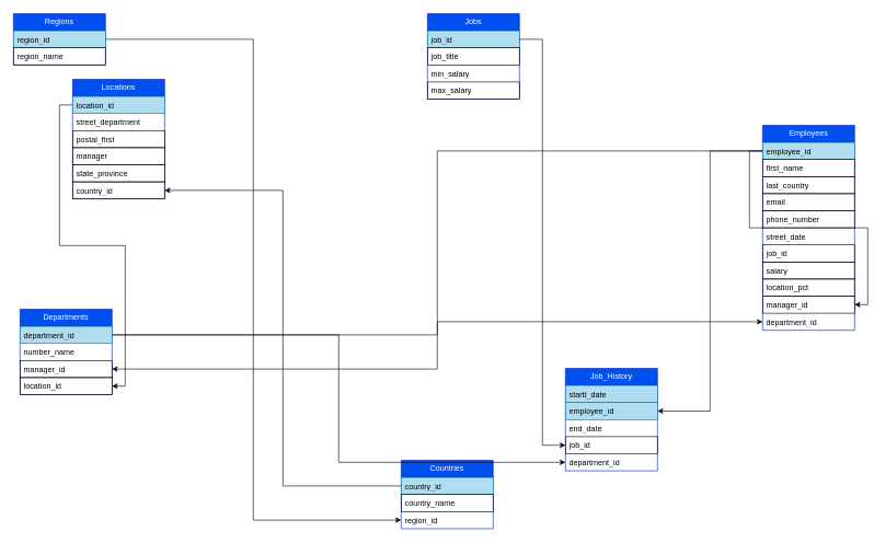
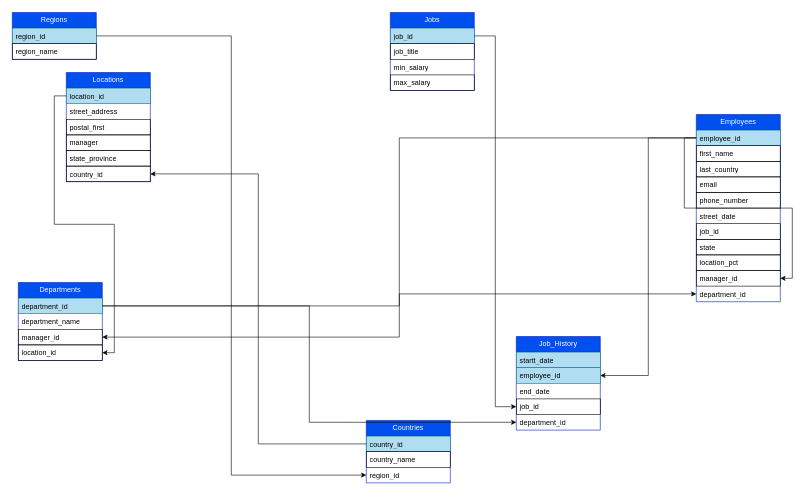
- <mxCell id="16" value="street_department" style="text;strokeColor=none;fillColor=none;align=left;verticalAlign=top;spacingLeft=4;spacingRight=4;overflow=hidden;rotatable=0;points=[[0,0.5],[1,0.5]];portConstraint=eastwest;whiteSpace=wrap;html=1;" vertex="1" parent="14"><mxGeometry y="52" width="140" height="26" as="geometry" /></mxCell>
+ <mxCell id="16" value="street_address" style="text;strokeColor=none;fillColor=none;align=left;verticalAlign=top;spacingLeft=4;spacingRight=4;overflow=hidden;rotatable=0;points=[[0,0.5],[1,0.5]];portConstraint=eastwest;whiteSpace=wrap;html=1;" vertex="1" parent="14"><mxGeometry y="52" width="140" height="26" as="geometry" /></mxCell>
- <mxCell id="41" value="salary" style="text;strokeColor=default;fillColor=none;align=left;verticalAlign=top;spacingLeft=4;spacingRight=4;overflow=hidden;rotatable=0;points=[[0,0.5],[1,0.5]];portConstraint=eastwest;whiteSpace=wrap;html=1;" vertex="1" parent="32"><mxGeometry y="208" width="140" height="26" as="geometry" /></mxCell>
+ <mxCell id="41" value="state" style="text;strokeColor=default;fillColor=none;align=left;verticalAlign=top;spacingLeft=4;spacingRight=4;overflow=hidden;rotatable=0;points=[[0,0.5],[1,0.5]];portConstraint=eastwest;whiteSpace=wrap;html=1;" vertex="1" parent="32"><mxGeometry y="208" width="140" height="26" as="geometry" /></mxCell>
- <mxCell id="4" value="number_name" style="text;strokeColor=none;fillColor=none;align=left;verticalAlign=top;spacingLeft=4;spacingRight=4;overflow=hidden;rotatable=0;points=[[0,0.5],[1,0.5]];portConstraint=eastwest;whiteSpace=wrap;html=1;" vertex="1" parent="2"><mxGeometry y="52" width="140" height="26" as="geometry" /></mxCell>
+ <mxCell id="4" value="department_name" style="text;strokeColor=none;fillColor=none;align=left;verticalAlign=top;spacingLeft=4;spacingRight=4;overflow=hidden;rotatable=0;points=[[0,0.5],[1,0.5]];portConstraint=eastwest;whiteSpace=wrap;html=1;" vertex="1" parent="2"><mxGeometry y="52" width="140" height="26" as="geometry" /></mxCell>
